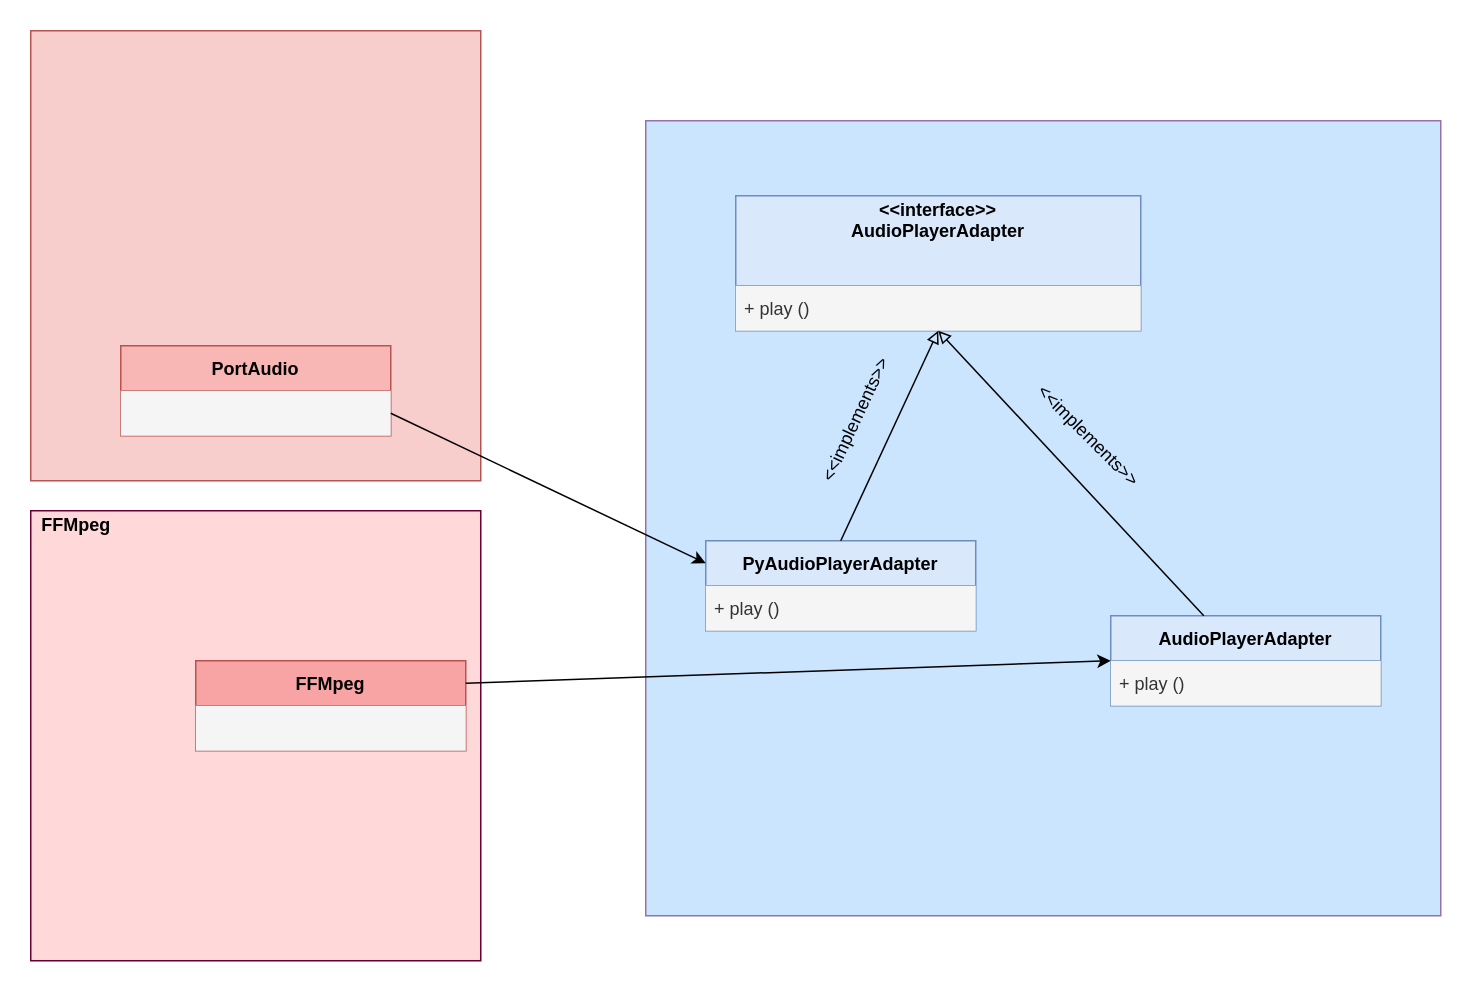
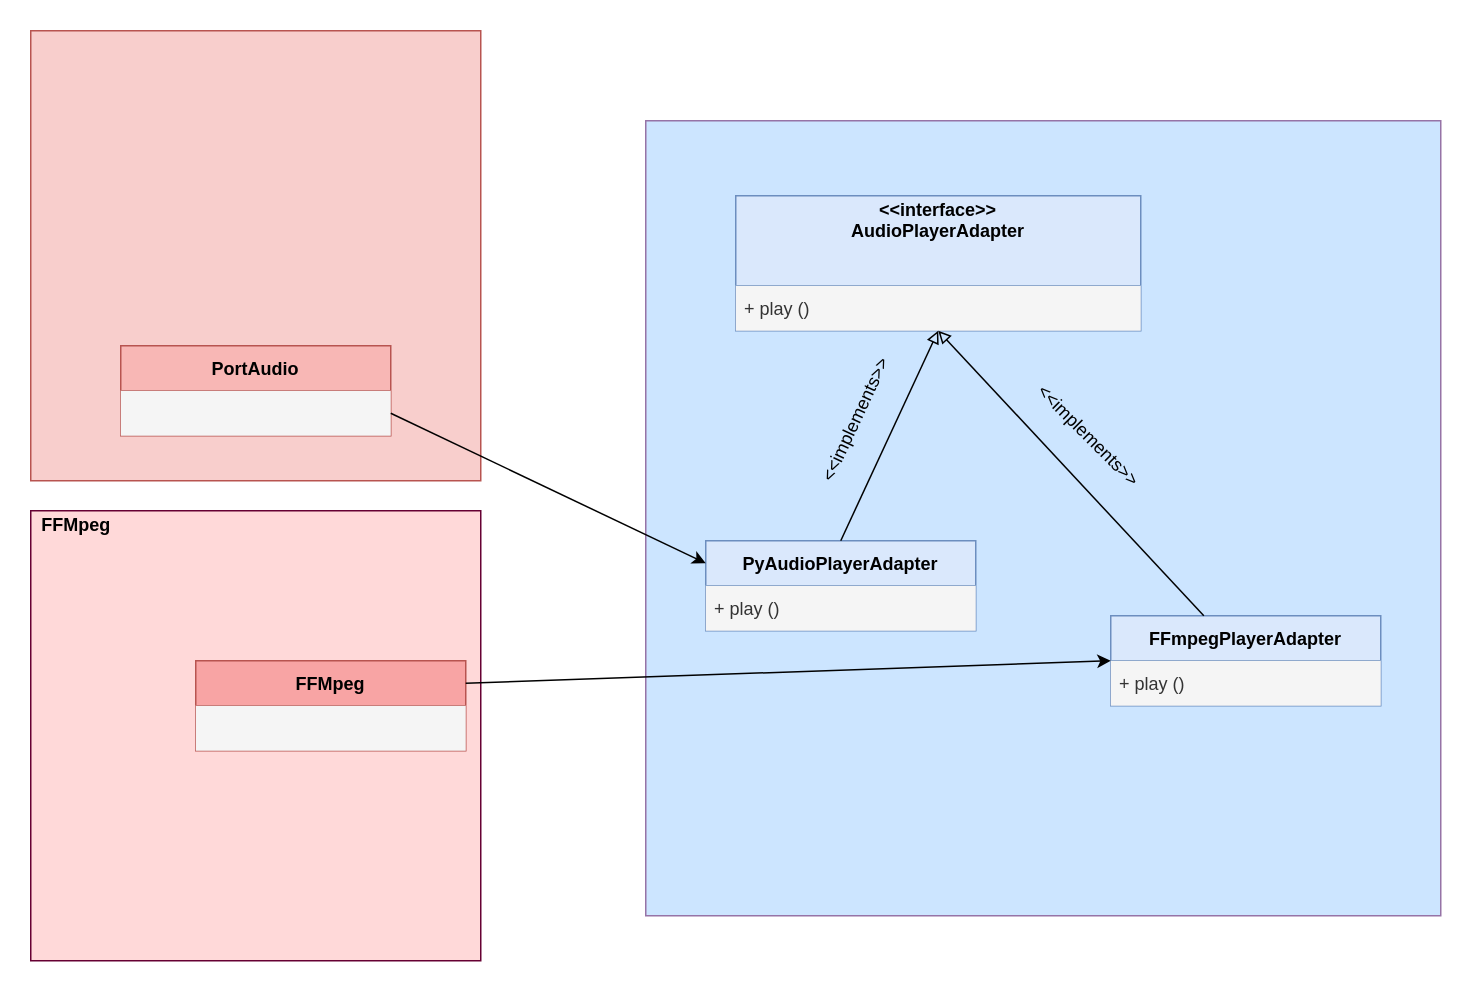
- <mxCell id="6" value="AudioPlayerAdapter" style="swimlane;fontStyle=1;childLayout=stackLayout;horizontal=1;startSize=30;horizontalStack=0;resizeParent=1;resizeParentMax=0;resizeLast=0;collapsible=1;marginBottom=0;fillColor=#dae8fc;strokeColor=#6c8ebf;" parent="1" vertex="1"><mxGeometry x="740" y="410" width="180" height="60" as="geometry" /></mxCell>
+ <mxCell id="6" value="FFmpegPlayerAdapter" style="swimlane;fontStyle=1;childLayout=stackLayout;horizontal=1;startSize=30;horizontalStack=0;resizeParent=1;resizeParentMax=0;resizeLast=0;collapsible=1;marginBottom=0;fillColor=#dae8fc;strokeColor=#6c8ebf;" parent="1" vertex="1"><mxGeometry x="740" y="410" width="180" height="60" as="geometry" /></mxCell>
